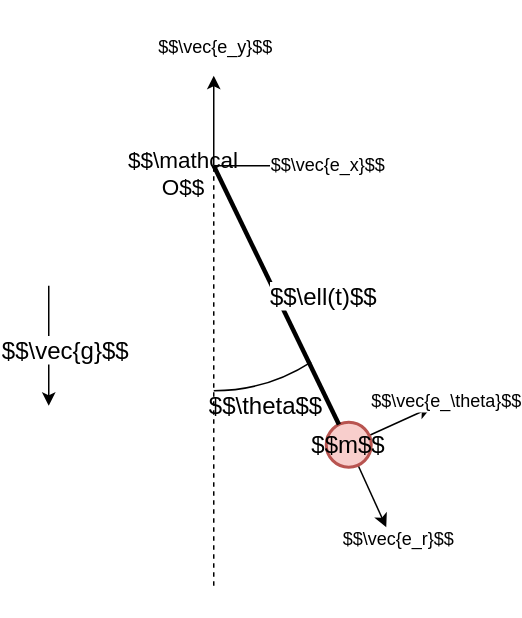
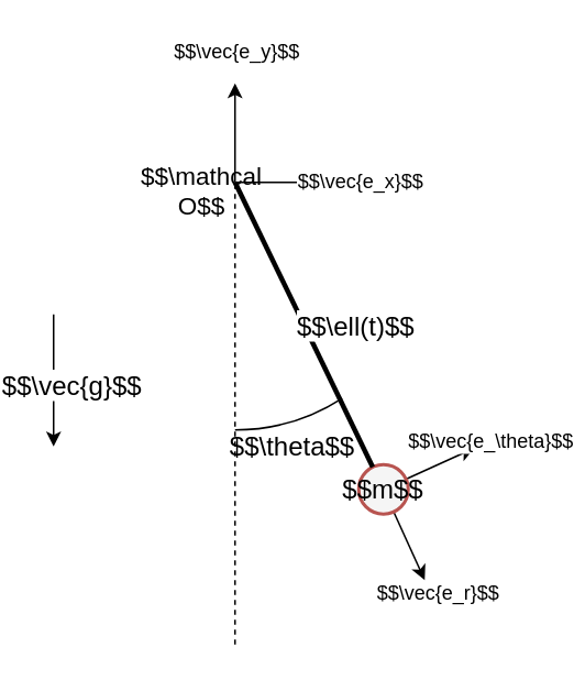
- <mxCell id="7" value="$$m$$" style="ellipse;whiteSpace=wrap;html=1;fontSize=16;fillColor=#f8cecc;strokeColor=#b85450;strokeWidth=2;" vertex="1" parent="1"><mxGeometry x="215" y="281" width="30" height="30" as="geometry" /></mxCell>
+ <mxCell id="7" value="$$m$$" style="ellipse;whiteSpace=wrap;html=1;fontSize=16;fillColor=#f5f5f5;strokeColor=#b85450;strokeWidth=2;" vertex="1" parent="1"><mxGeometry x="215" y="281" width="30" height="30" as="geometry" /></mxCell>
